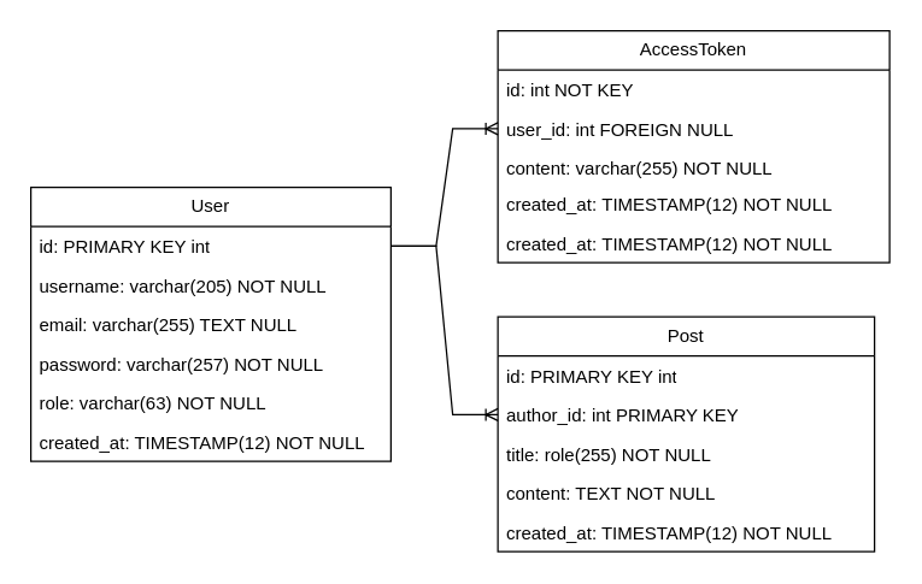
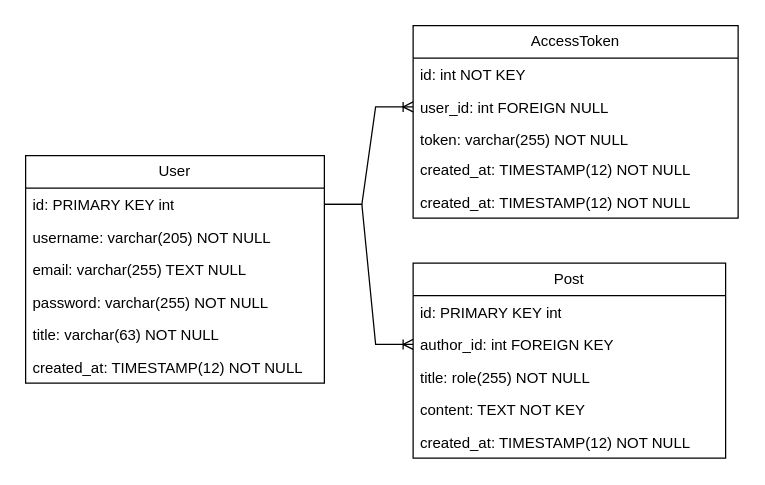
- <mxCell id="12" value="content: varchar(255) NOT NULL" style="text;strokeColor=none;fillColor=none;align=left;verticalAlign=top;spacingLeft=4;spacingRight=4;overflow=hidden;rotatable=0;points=[[0,0.5],[1,0.5]];portConstraint=eastwest;whiteSpace=wrap;html=1;" parent="9" vertex="1"><mxGeometry y="78" width="260" height="24" as="geometry" /></mxCell>
+ <mxCell id="12" value="token: varchar(255) NOT NULL" style="text;strokeColor=none;fillColor=none;align=left;verticalAlign=top;spacingLeft=4;spacingRight=4;overflow=hidden;rotatable=0;points=[[0,0.5],[1,0.5]];portConstraint=eastwest;whiteSpace=wrap;html=1;" parent="9" vertex="1"><mxGeometry y="78" width="260" height="24" as="geometry" /></mxCell>
- <mxCell id="6" value="password: varchar(257) NOT NULL" style="text;strokeColor=none;fillColor=none;align=left;verticalAlign=top;spacingLeft=4;spacingRight=4;overflow=hidden;rotatable=0;points=[[0,0.5],[1,0.5]];portConstraint=eastwest;whiteSpace=wrap;html=1;" parent="2" vertex="1"><mxGeometry y="104" width="239" height="26" as="geometry" /></mxCell>
+ <mxCell id="6" value="password: varchar(255) NOT NULL" style="text;strokeColor=none;fillColor=none;align=left;verticalAlign=top;spacingLeft=4;spacingRight=4;overflow=hidden;rotatable=0;points=[[0,0.5],[1,0.5]];portConstraint=eastwest;whiteSpace=wrap;html=1;" parent="2" vertex="1"><mxGeometry y="104" width="239" height="26" as="geometry" /></mxCell>
- <mxCell id="7" value="role: varchar(63) NOT NULL" style="text;strokeColor=none;fillColor=none;align=left;verticalAlign=top;spacingLeft=4;spacingRight=4;overflow=hidden;rotatable=0;points=[[0,0.5],[1,0.5]];portConstraint=eastwest;whiteSpace=wrap;html=1;" vertex="1" parent="2"><mxGeometry y="130" width="239" height="26" as="geometry" /></mxCell>
+ <mxCell id="7" value="title: varchar(63) NOT NULL" style="text;strokeColor=none;fillColor=none;align=left;verticalAlign=top;spacingLeft=4;spacingRight=4;overflow=hidden;rotatable=0;points=[[0,0.5],[1,0.5]];portConstraint=eastwest;whiteSpace=wrap;html=1;" vertex="1" parent="2"><mxGeometry y="130" width="239" height="26" as="geometry" /></mxCell>
- <mxCell id="17" value="author_id: int PRIMARY KEY" style="text;strokeColor=none;fillColor=none;align=left;verticalAlign=top;spacingLeft=4;spacingRight=4;overflow=hidden;rotatable=0;points=[[0,0.5],[1,0.5]];portConstraint=eastwest;whiteSpace=wrap;html=1;" parent="15" vertex="1"><mxGeometry y="52" width="250" height="26" as="geometry" /></mxCell>
+ <mxCell id="17" value="author_id: int FOREIGN KEY" style="text;strokeColor=none;fillColor=none;align=left;verticalAlign=top;spacingLeft=4;spacingRight=4;overflow=hidden;rotatable=0;points=[[0,0.5],[1,0.5]];portConstraint=eastwest;whiteSpace=wrap;html=1;" parent="15" vertex="1"><mxGeometry y="52" width="250" height="26" as="geometry" /></mxCell>
- <mxCell id="19" value="content: TEXT NOT NULL" style="text;strokeColor=none;fillColor=none;align=left;verticalAlign=top;spacingLeft=4;spacingRight=4;overflow=hidden;rotatable=0;points=[[0,0.5],[1,0.5]];portConstraint=eastwest;whiteSpace=wrap;html=1;" parent="15" vertex="1"><mxGeometry y="104" width="250" height="26" as="geometry" /></mxCell>
+ <mxCell id="19" value="content: TEXT NOT KEY" style="text;strokeColor=none;fillColor=none;align=left;verticalAlign=top;spacingLeft=4;spacingRight=4;overflow=hidden;rotatable=0;points=[[0,0.5],[1,0.5]];portConstraint=eastwest;whiteSpace=wrap;html=1;" parent="15" vertex="1"><mxGeometry y="104" width="250" height="26" as="geometry" /></mxCell>
